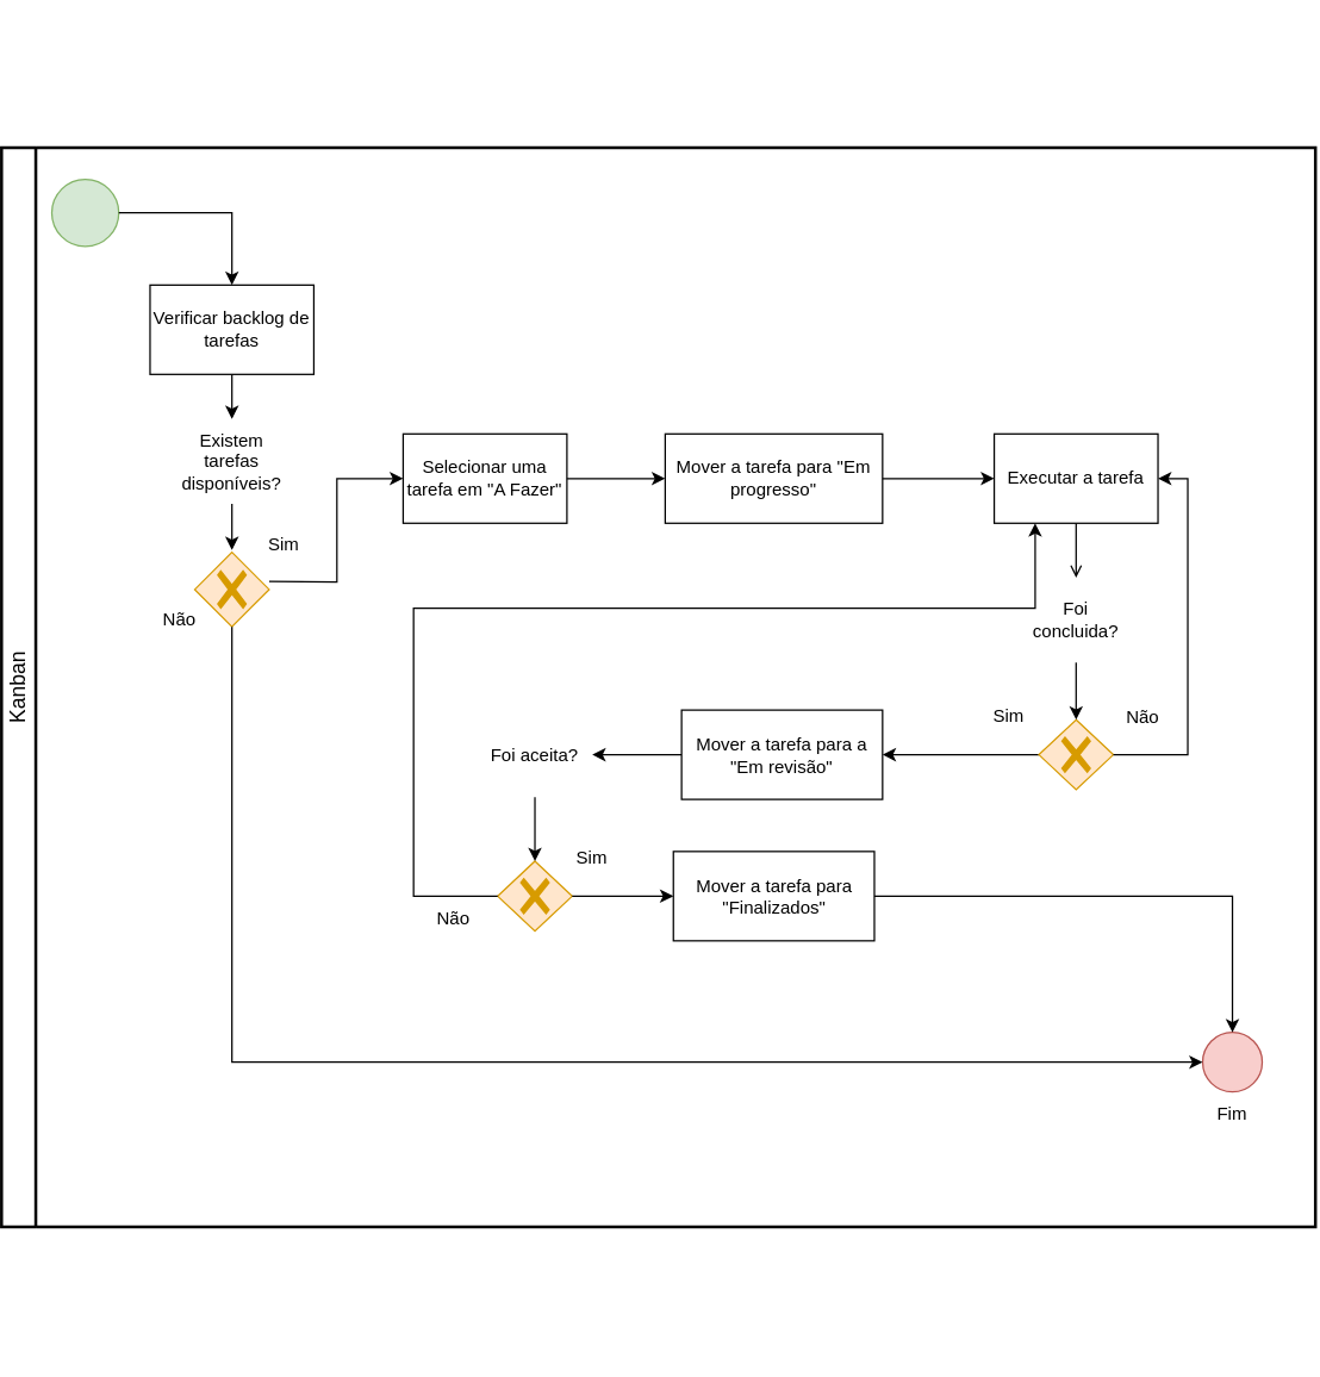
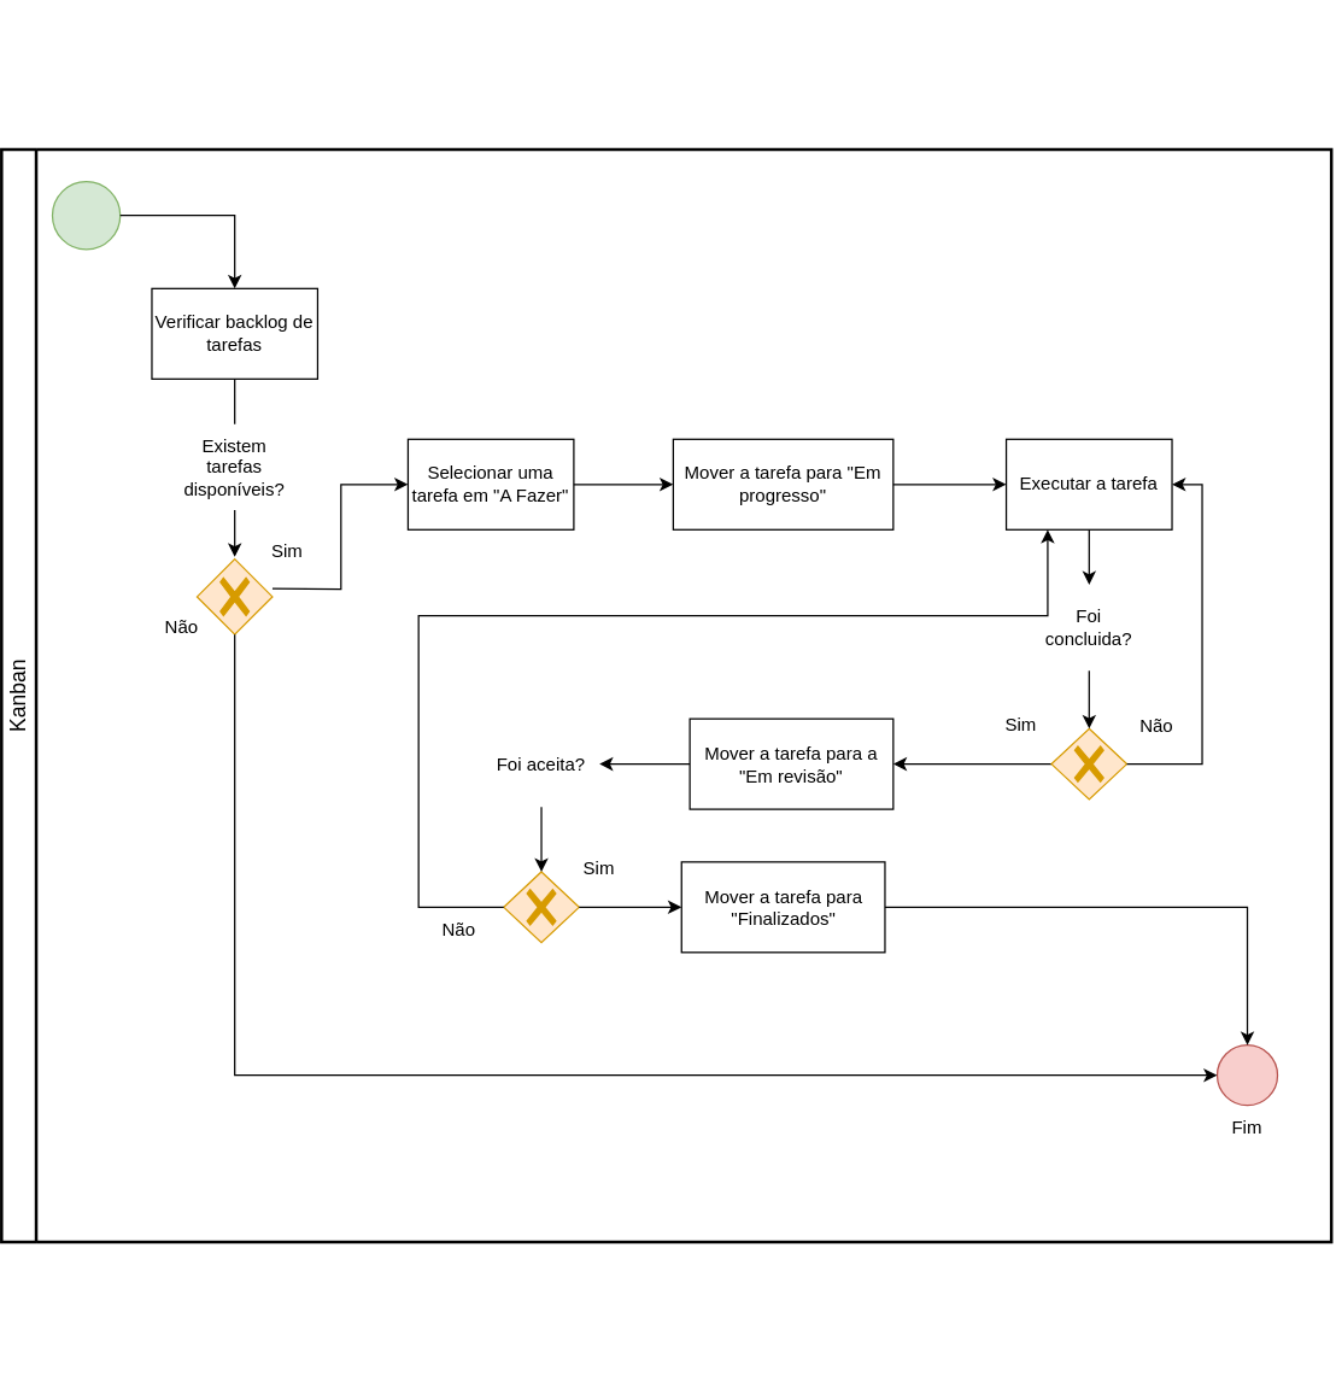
- <mxCell id="8" style="edgeStyle=orthogonalEdgeStyle;rounded=0;orthogonalLoop=1;jettySize=auto;html=1;exitX=0.5;exitY=1;exitDx=0;exitDy=0;exitPerimeter=0;" parent="2" source="9" target="11" edge="1"><mxGeometry relative="1" as="geometry" /></mxCell>
+ <mxCell id="8" style="edgeStyle=orthogonalEdgeStyle;rounded=0;orthogonalLoop=1;jettySize=auto;html=1;exitX=0.5;exitY=1;exitDx=0;exitDy=0;exitPerimeter=0;endArrow=none;" parent="2" source="9" target="11" edge="1"><mxGeometry relative="1" as="geometry" /></mxCell>
- <mxCell id="6" style="edgeStyle=orthogonalEdgeStyle;rounded=0;orthogonalLoop=1;jettySize=auto;html=1;exitX=0.5;exitY=1;exitDx=0;exitDy=0;exitPerimeter=0;endArrow=open;" parent="2" source="7" target="22" edge="1"><mxGeometry relative="1" as="geometry" /></mxCell>
+ <mxCell id="6" style="edgeStyle=orthogonalEdgeStyle;rounded=0;orthogonalLoop=1;jettySize=auto;html=1;exitX=0.5;exitY=1;exitDx=0;exitDy=0;exitPerimeter=0;" parent="2" source="7" target="22" edge="1"><mxGeometry relative="1" as="geometry" /></mxCell>
